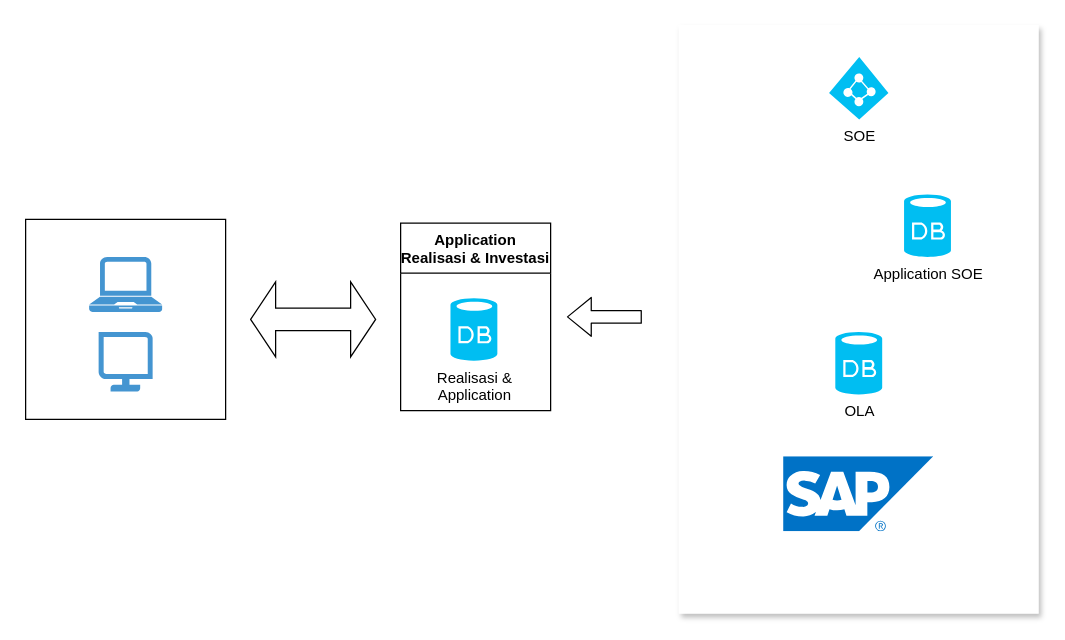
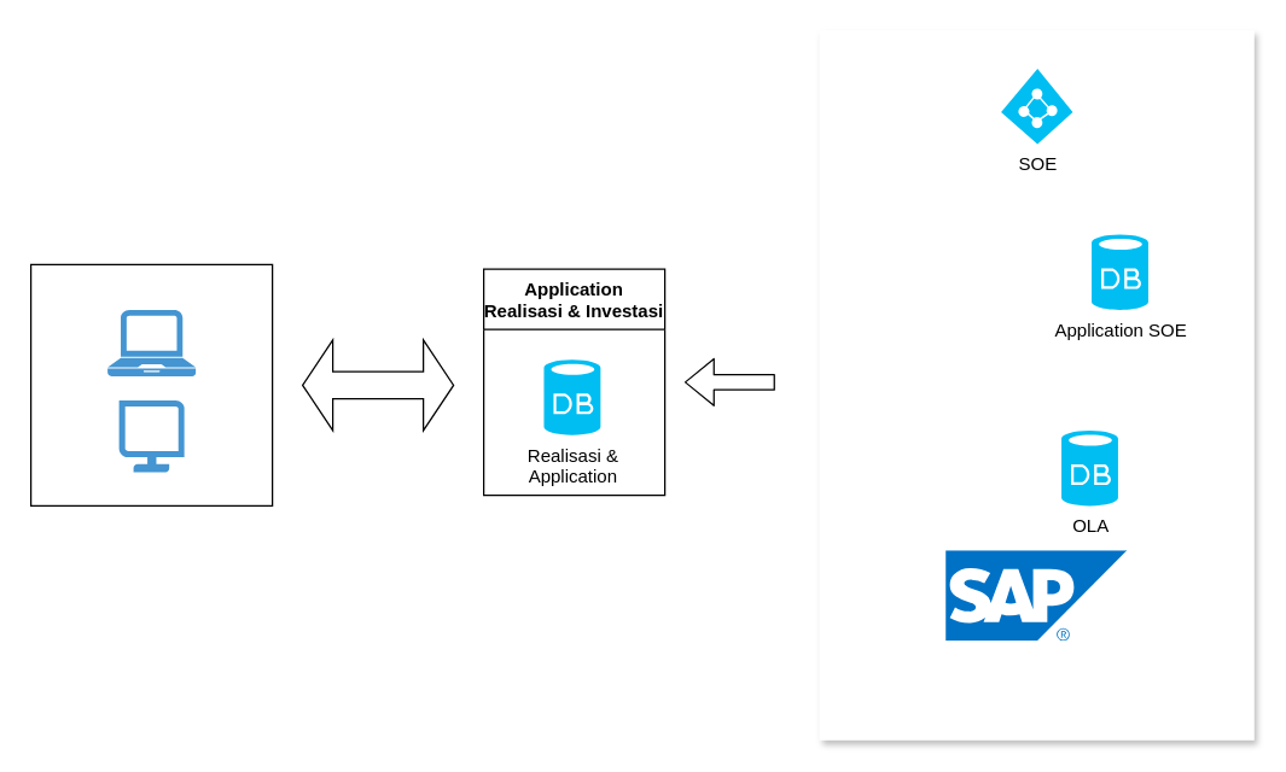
- <mxCell id="12" value="OLA" style="verticalLabelPosition=bottom;html=1;verticalAlign=top;align=center;strokeColor=none;fillColor=#00BEF2;shape=mxgraph.azure.database;" parent="1" vertex="1"><mxGeometry x="667.75" y="265" width="37.5" height="50" as="geometry" /></mxCell>
+ <mxCell id="12" value="OLA" style="verticalLabelPosition=bottom;html=1;verticalAlign=top;align=center;strokeColor=none;fillColor=#00BEF2;shape=mxgraph.azure.database;" parent="1" vertex="1"><mxGeometry x="702.75" y="285" width="37.5" height="50" as="geometry" /></mxCell>
